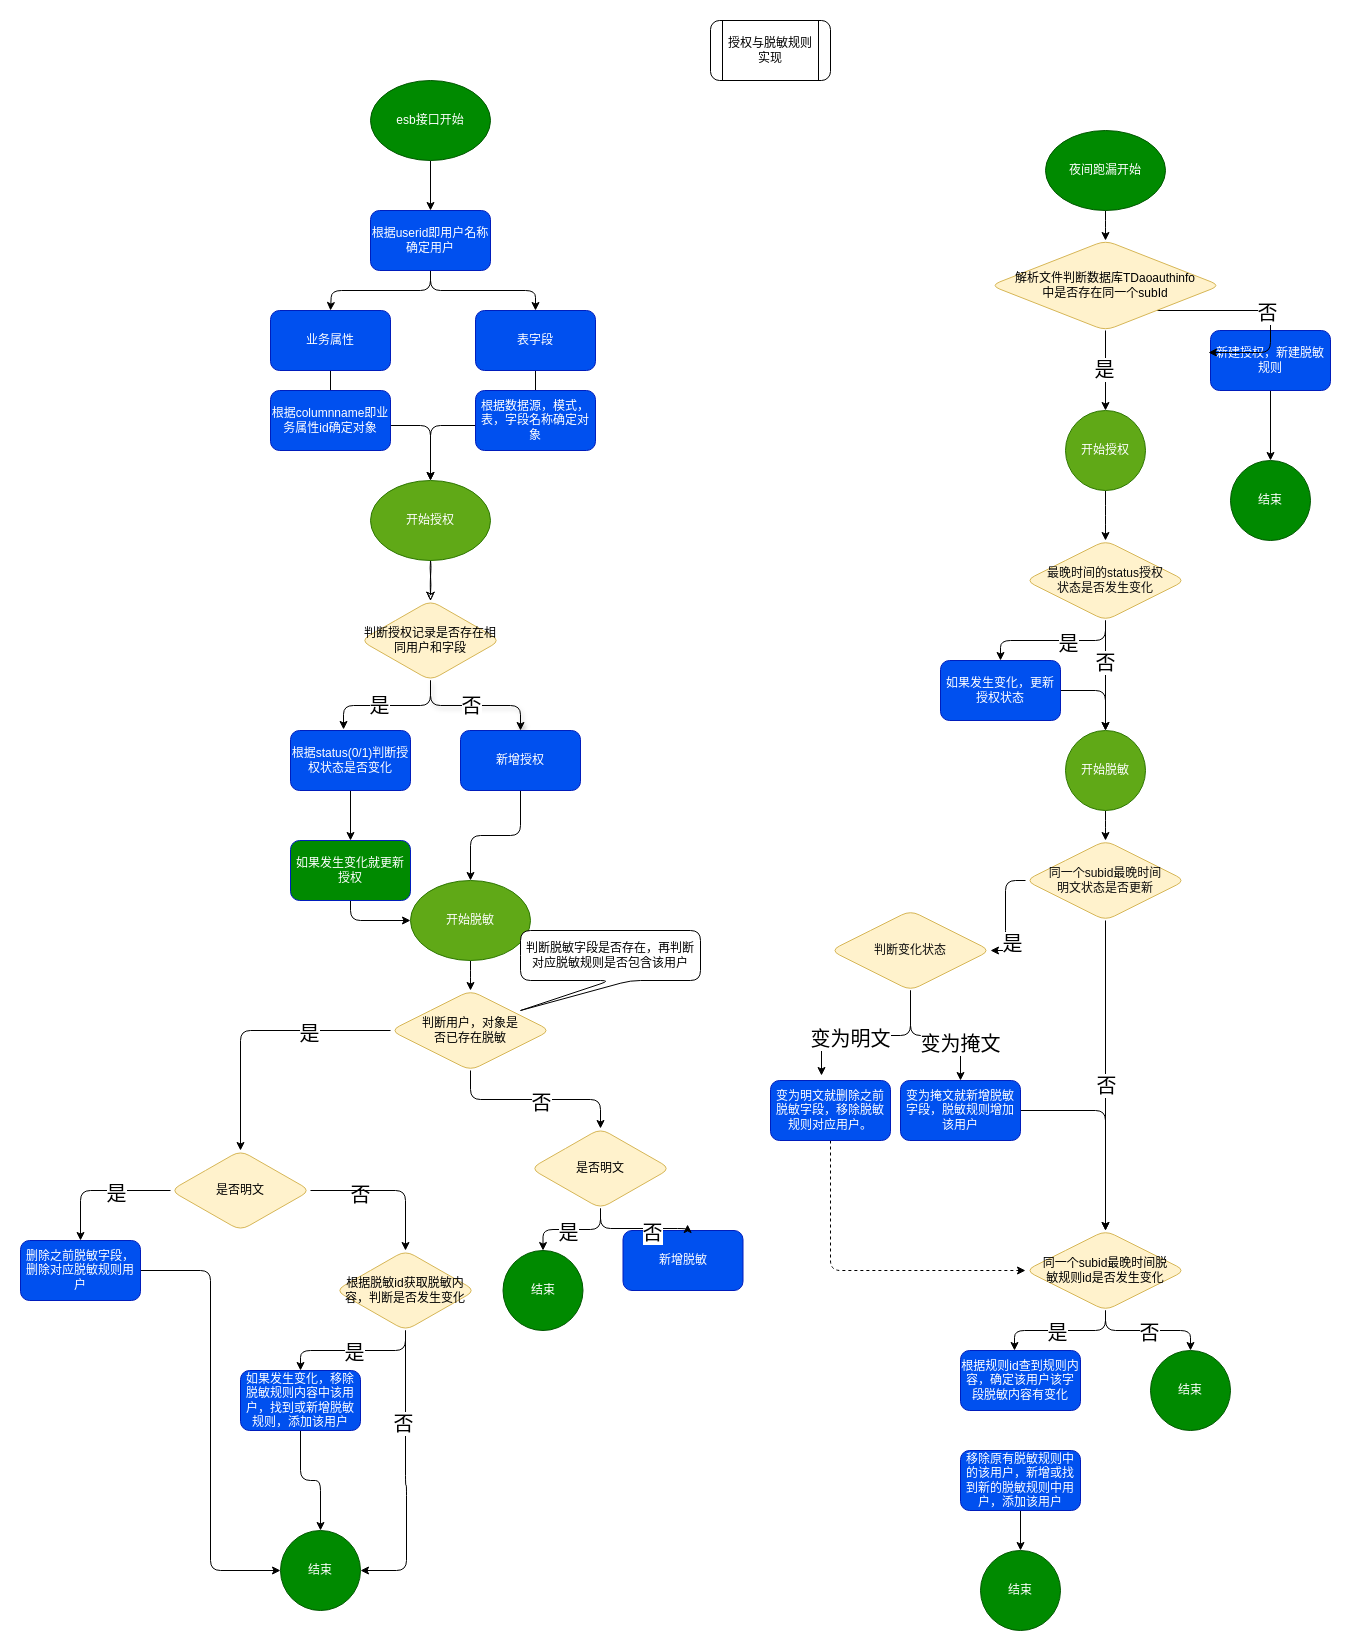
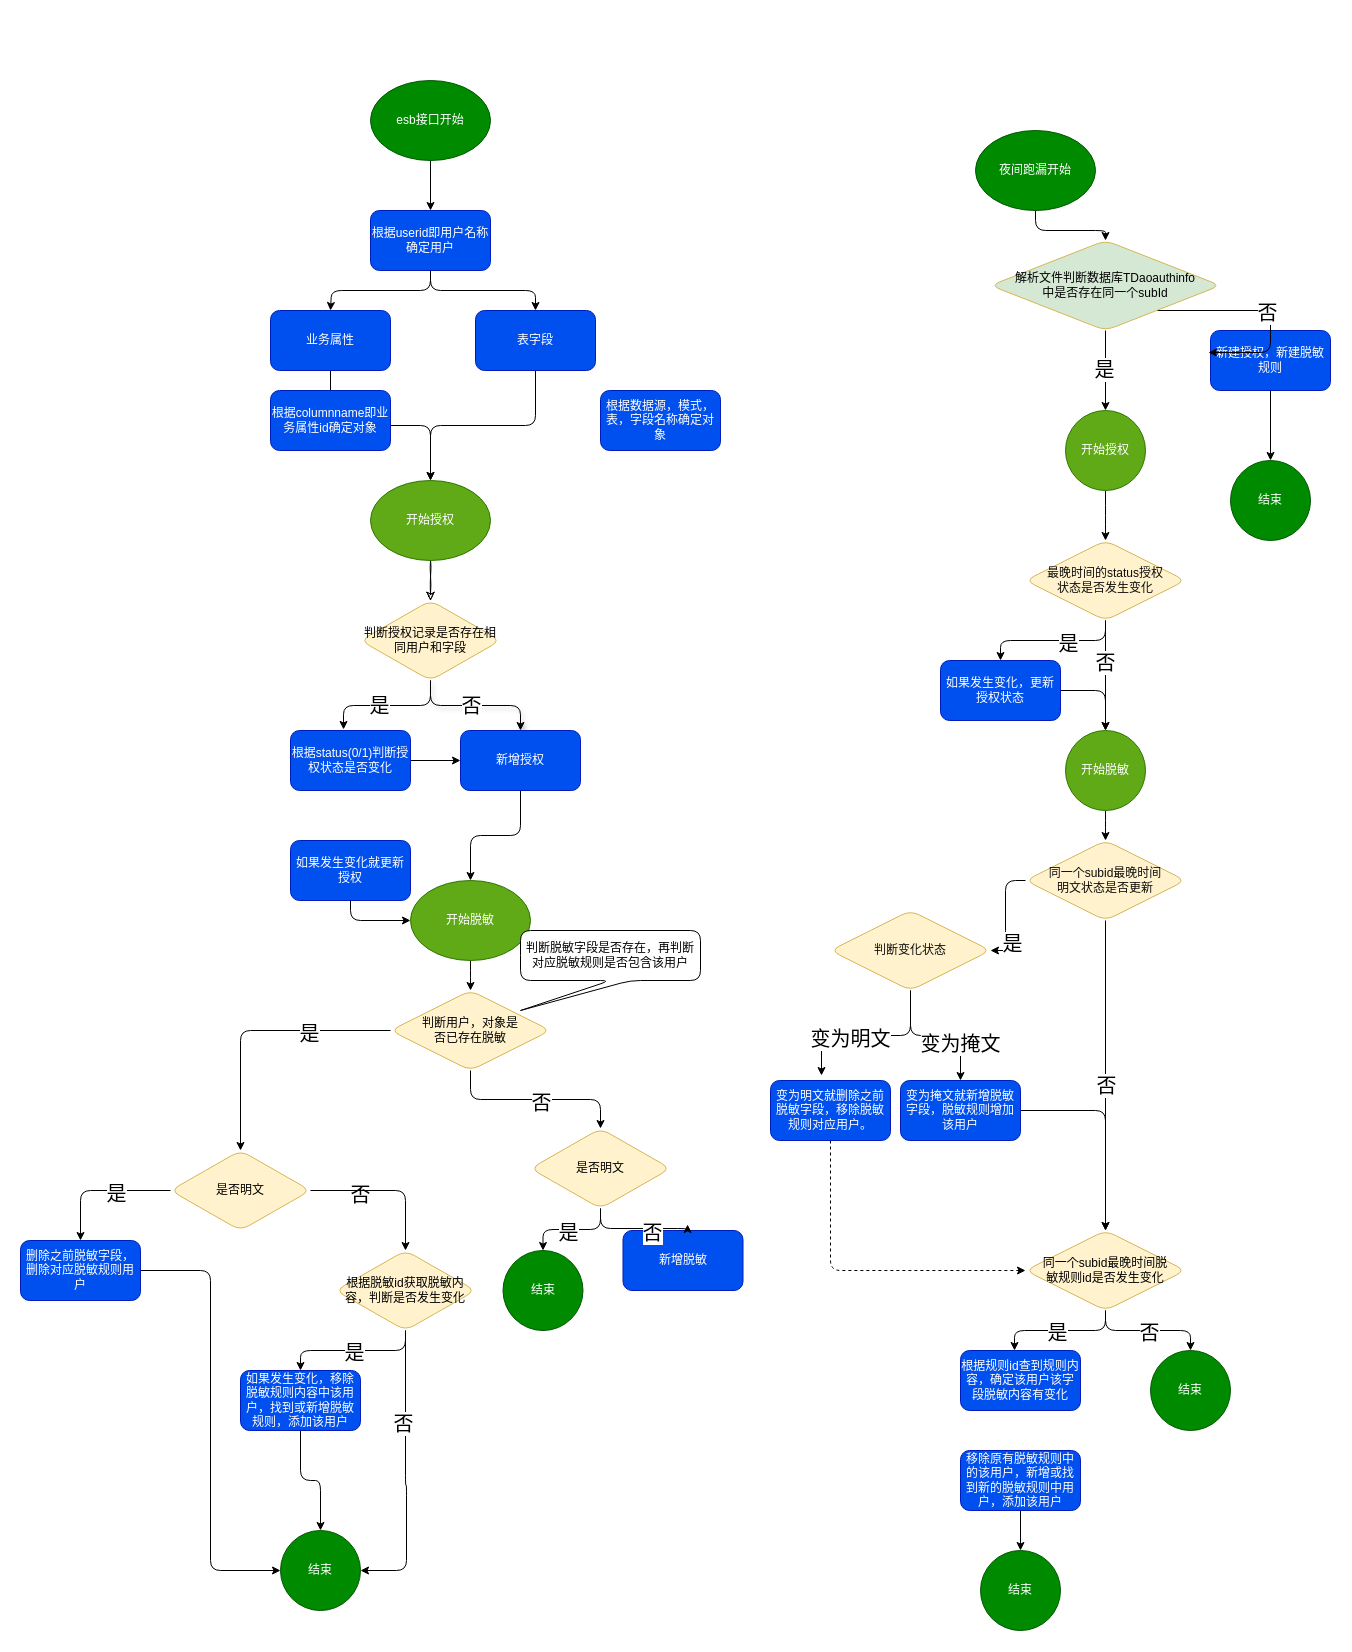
- <mxCell id="6" value="授权与脱敏规则实现" style="shape=process;whiteSpace=wrap;html=1;backgroundOutline=1;rounded=1;" parent="1" vertex="1"><mxGeometry x="710" y="20" width="120" height="60" as="geometry" /></mxCell>
- <mxCell id="8" value="夜间跑漏开始" style="ellipse;whiteSpace=wrap;html=1;fillColor=#008a00;fontColor=#ffffff;strokeColor=#005700;rounded=1;" parent="1" vertex="1"><mxGeometry x="1045" y="130" width="120" height="80" as="geometry" /></mxCell>
+ <mxCell id="8" value="夜间跑漏开始" style="ellipse;whiteSpace=wrap;html=1;fillColor=#008a00;fontColor=#ffffff;strokeColor=#005700;rounded=1;" parent="1" vertex="1"><mxGeometry x="975" y="130" width="120" height="80" as="geometry" /></mxCell>
- <mxCell id="69" value="解析文件判断数据库TDaoauthinfo&lt;br&gt;中是否存在同一个subId" style="rhombus;whiteSpace=wrap;html=1;fillColor=#fff2cc;strokeColor=#d6b656;fontColor=#000000;rounded=1;" parent="1" vertex="1"><mxGeometry x="990" y="240" width="230" height="90" as="geometry" /></mxCell>
+ <mxCell id="69" value="解析文件判断数据库TDaoauthinfo&lt;br&gt;中是否存在同一个subId" style="rhombus;whiteSpace=wrap;html=1;fillColor=#d5e8d4;strokeColor=#d6b656;fontColor=#000000;rounded=1;" parent="1" vertex="1"><mxGeometry x="990" y="240" width="230" height="90" as="geometry" /></mxCell>
- <mxCell id="15" value="根据数据源，模式，表，字段名称确定对象" style="rounded=1;whiteSpace=wrap;html=1;fillColor=#0050ef;fontColor=#ffffff;strokeColor=#001DBC;" parent="1" vertex="1"><mxGeometry x="475" y="390" width="120" height="60" as="geometry" /></mxCell>
+ <mxCell id="15" value="根据数据源，模式，表，字段名称确定对象" style="rounded=1;whiteSpace=wrap;html=1;fillColor=#0050ef;fontColor=#ffffff;strokeColor=#001DBC;" parent="1" vertex="1"><mxGeometry x="600" y="390" width="120" height="60" as="geometry" /></mxCell>
- <mxCell id="23" style="edgeStyle=orthogonalEdgeStyle;rounded=1;hachureGap=4;orthogonalLoop=1;jettySize=auto;html=1;fontFamily=Architects Daughter;fontSource=https%3A%2F%2Ffonts.googleapis.com%2Fcss%3Ffamily%3DArchitects%2BDaughter;fontSize=16;" edge="1" parent="1" source="24" target="28"><mxGeometry relative="1" as="geometry" /></mxCell>
+ <mxCell id="23" style="edgeStyle=orthogonalEdgeStyle;rounded=1;hachureGap=4;orthogonalLoop=1;jettySize=auto;html=1;fontFamily=Architects Daughter;fontSource=https%3A%2F%2Ffonts.googleapis.com%2Fcss%3Ffamily%3DArchitects%2BDaughter;fontSize=16;" edge="1" parent="1" source="24" target="26"><mxGeometry relative="1" as="geometry" /></mxCell>
- <mxCell id="28" value="如果发生变化就更新授权" style="rounded=1;whiteSpace=wrap;html=1;fillColor=#008a00;fontColor=#ffffff;strokeColor=#001DBC;" parent="1" vertex="1"><mxGeometry x="290" y="840" width="120" height="60" as="geometry" /></mxCell>
+ <mxCell id="28" value="如果发生变化就更新授权" style="rounded=1;whiteSpace=wrap;html=1;fillColor=#0050ef;fontColor=#ffffff;strokeColor=#001DBC;" parent="1" vertex="1"><mxGeometry x="290" y="840" width="120" height="60" as="geometry" /></mxCell>
